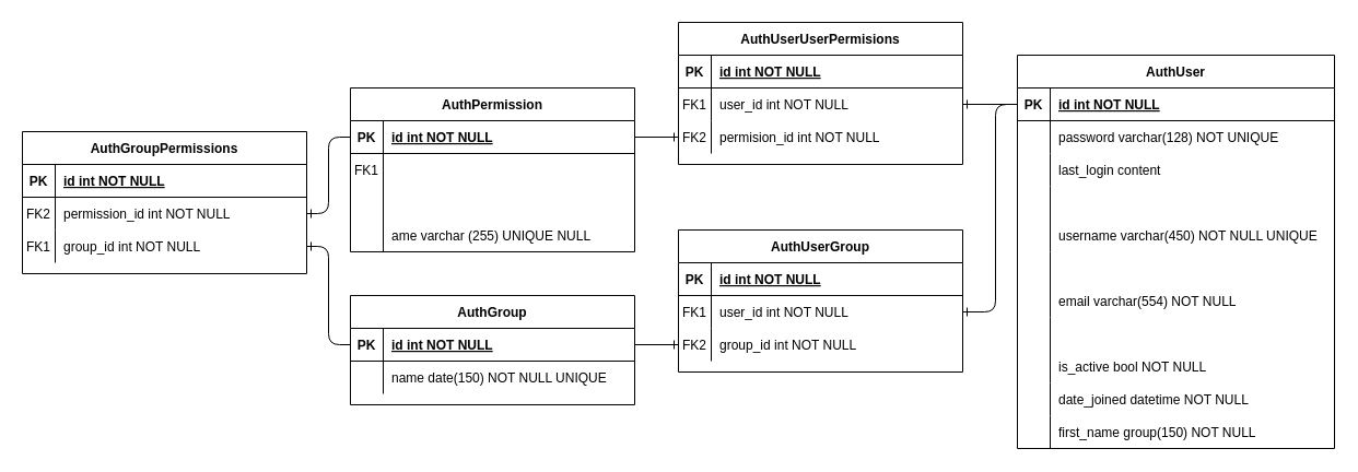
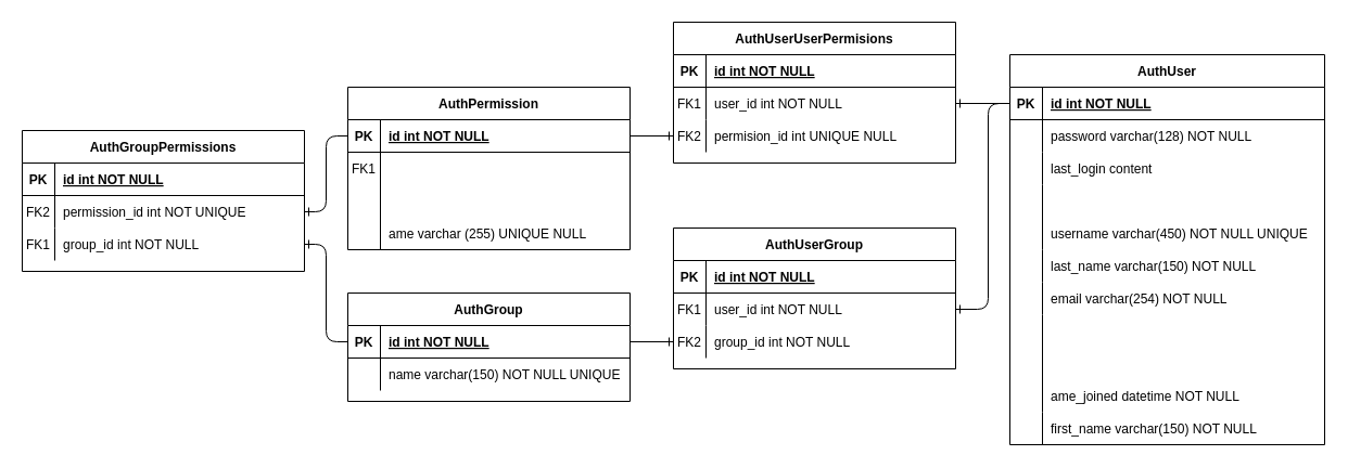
- <mxCell id="49" value="permision_id int NOT NULL" style="shape=partialRectangle;overflow=hidden;connectable=0;fillColor=none;top=0;left=0;bottom=0;right=0;align=left;spacingLeft=6;" vertex="1" parent="47"><mxGeometry x="30" width="230" height="30" as="geometry"><mxRectangle width="230" height="30" as="alternateBounds" /></mxGeometry></mxCell>
+ <mxCell id="49" value="permision_id int UNIQUE NULL" style="shape=partialRectangle;overflow=hidden;connectable=0;fillColor=none;top=0;left=0;bottom=0;right=0;align=left;spacingLeft=6;" vertex="1" parent="47"><mxGeometry x="30" width="230" height="30" as="geometry"><mxRectangle width="230" height="30" as="alternateBounds" /></mxGeometry></mxCell>
- <mxCell id="58" value="password varchar(128) NOT UNIQUE" style="shape=partialRectangle;overflow=hidden;connectable=0;fillColor=none;top=0;left=0;bottom=0;right=0;align=left;spacingLeft=6;" vertex="1" parent="56"><mxGeometry x="30" width="260" height="30" as="geometry"><mxRectangle width="260" height="30" as="alternateBounds" /></mxGeometry></mxCell>
+ <mxCell id="58" value="password varchar(128) NOT NULL" style="shape=partialRectangle;overflow=hidden;connectable=0;fillColor=none;top=0;left=0;bottom=0;right=0;align=left;spacingLeft=6;" vertex="1" parent="56"><mxGeometry x="30" width="260" height="30" as="geometry"><mxRectangle width="260" height="30" as="alternateBounds" /></mxGeometry></mxCell>
- <mxCell id="15" value="permission_id int NOT NULL" style="shape=partialRectangle;overflow=hidden;connectable=0;fillColor=none;top=0;left=0;bottom=0;right=0;align=left;spacingLeft=6;" vertex="1" parent="13"><mxGeometry x="30" width="230" height="30" as="geometry"><mxRectangle width="230" height="30" as="alternateBounds" /></mxGeometry></mxCell>
+ <mxCell id="15" value="permission_id int NOT UNIQUE" style="shape=partialRectangle;overflow=hidden;connectable=0;fillColor=none;top=0;left=0;bottom=0;right=0;align=left;spacingLeft=6;" vertex="1" parent="13"><mxGeometry x="30" width="230" height="30" as="geometry"><mxRectangle width="230" height="30" as="alternateBounds" /></mxGeometry></mxCell>
+ <mxCell id="69" value="last_name varchar(150) NOT NULL" style="shape=partialRectangle;overflow=hidden;connectable=0;fillColor=none;top=0;left=0;bottom=0;right=0;align=left;spacingLeft=6;" vertex="1" parent="67"><mxGeometry x="30" width="260" height="30" as="geometry"><mxRectangle width="260" height="30" as="alternateBounds" /></mxGeometry></mxCell>
- <mxCell id="72" value="email varchar(554) NOT NULL" style="shape=partialRectangle;overflow=hidden;connectable=0;fillColor=none;top=0;left=0;bottom=0;right=0;align=left;spacingLeft=6;" vertex="1" parent="70"><mxGeometry x="30" width="260" height="30" as="geometry"><mxRectangle width="260" height="30" as="alternateBounds" /></mxGeometry></mxCell>
+ <mxCell id="72" value="email varchar(254) NOT NULL" style="shape=partialRectangle;overflow=hidden;connectable=0;fillColor=none;top=0;left=0;bottom=0;right=0;align=left;spacingLeft=6;" vertex="1" parent="70"><mxGeometry x="30" width="260" height="30" as="geometry"><mxRectangle width="260" height="30" as="alternateBounds" /></mxGeometry></mxCell>
- <mxCell id="77" value="is_active bool NOT NULL" style="shape=partialRectangle;overflow=hidden;connectable=0;fillColor=none;top=0;left=0;bottom=0;right=0;align=left;spacingLeft=6;" vertex="1" parent="75"><mxGeometry x="30" width="260" height="30" as="geometry"><mxRectangle width="260" height="30" as="alternateBounds" /></mxGeometry></mxCell>
- <mxCell id="8" value="name date(150) NOT NULL UNIQUE" style="shape=partialRectangle;overflow=hidden;connectable=0;fillColor=none;top=0;left=0;bottom=0;right=0;align=left;spacingLeft=6;" vertex="1" parent="6"><mxGeometry x="30" width="230" height="30" as="geometry"><mxRectangle width="230" height="30" as="alternateBounds" /></mxGeometry></mxCell>
+ <mxCell id="8" value="name varchar(150) NOT NULL UNIQUE" style="shape=partialRectangle;overflow=hidden;connectable=0;fillColor=none;top=0;left=0;bottom=0;right=0;align=left;spacingLeft=6;" vertex="1" parent="6"><mxGeometry x="30" width="230" height="30" as="geometry"><mxRectangle width="230" height="30" as="alternateBounds" /></mxGeometry></mxCell>
- <mxCell id="80" value="date_joined datetime NOT NULL" style="shape=partialRectangle;overflow=hidden;connectable=0;fillColor=none;top=0;left=0;bottom=0;right=0;align=left;spacingLeft=6;" vertex="1" parent="78"><mxGeometry x="30" width="260" height="30" as="geometry"><mxRectangle width="260" height="30" as="alternateBounds" /></mxGeometry></mxCell>
+ <mxCell id="80" value="ame_joined datetime NOT NULL" style="shape=partialRectangle;overflow=hidden;connectable=0;fillColor=none;top=0;left=0;bottom=0;right=0;align=left;spacingLeft=6;" vertex="1" parent="78"><mxGeometry x="30" width="260" height="30" as="geometry"><mxRectangle width="260" height="30" as="alternateBounds" /></mxGeometry></mxCell>
- <mxCell id="83" value="first_name group(150) NOT NULL" style="shape=partialRectangle;overflow=hidden;connectable=0;fillColor=none;top=0;left=0;bottom=0;right=0;align=left;spacingLeft=6;" vertex="1" parent="81"><mxGeometry x="30" width="260" height="30" as="geometry"><mxRectangle width="260" height="30" as="alternateBounds" /></mxGeometry></mxCell>
+ <mxCell id="83" value="first_name varchar(150) NOT NULL" style="shape=partialRectangle;overflow=hidden;connectable=0;fillColor=none;top=0;left=0;bottom=0;right=0;align=left;spacingLeft=6;" vertex="1" parent="81"><mxGeometry x="30" width="260" height="30" as="geometry"><mxRectangle width="260" height="30" as="alternateBounds" /></mxGeometry></mxCell>
